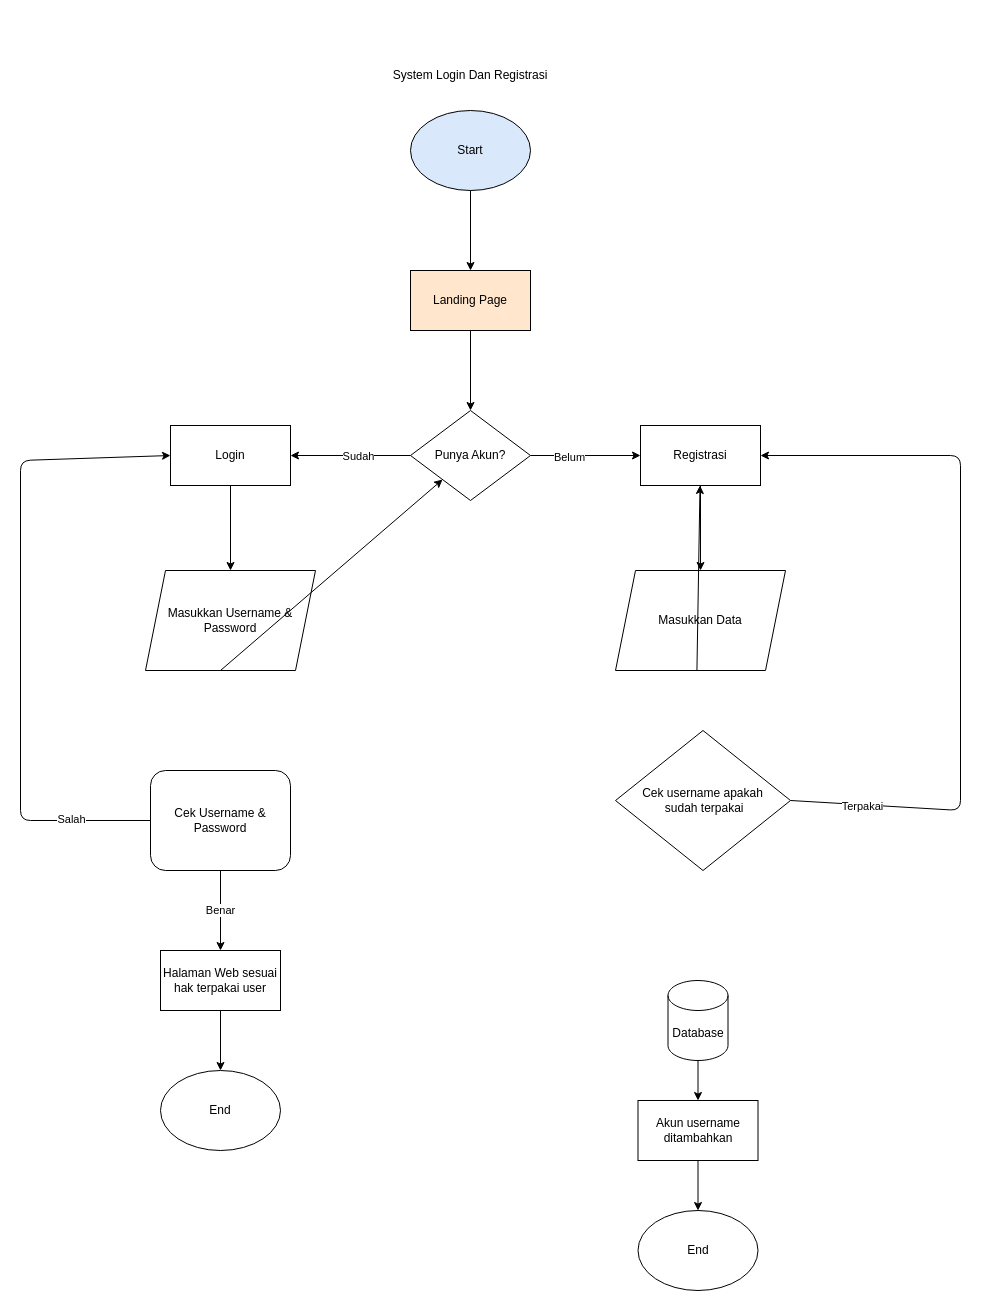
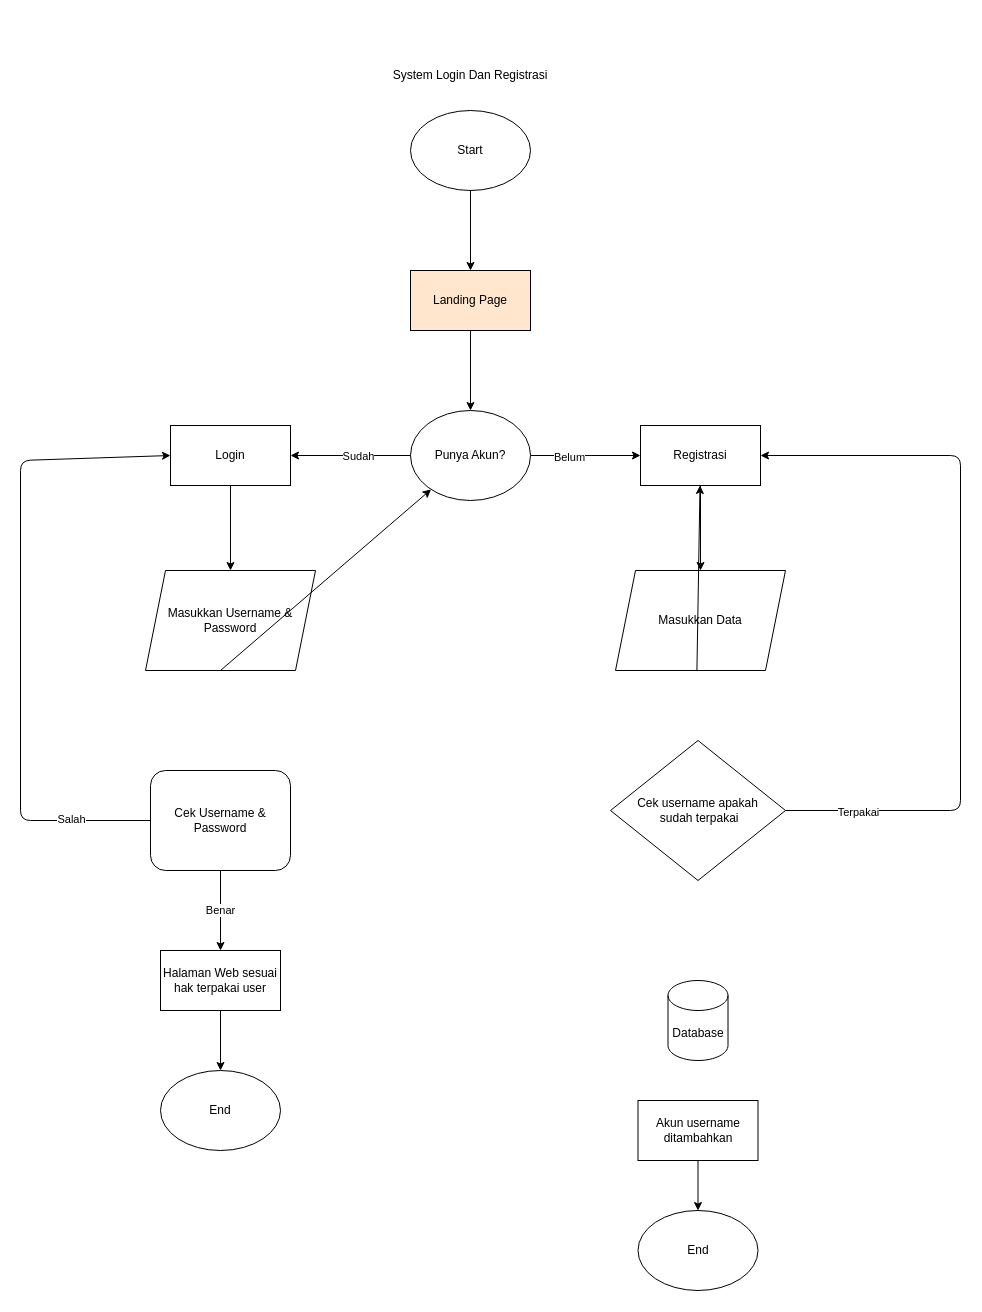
- <mxCell id="2" value="Start" style="ellipse;whiteSpace=wrap;html=1;fillColor=#dae8fc;" parent="1" vertex="1"><mxGeometry x="410" y="110" width="120" height="80" as="geometry" /></mxCell>
+ <mxCell id="2" value="Start" style="ellipse;whiteSpace=wrap;html=1;" parent="1" vertex="1"><mxGeometry x="410" y="110" width="120" height="80" as="geometry" /></mxCell>
- <mxCell id="3" value="Punya Akun?" style="rhombus;whiteSpace=wrap;html=1;" parent="1" vertex="1"><mxGeometry x="410" y="410" width="120" height="90" as="geometry" /></mxCell>
+ <mxCell id="3" value="Punya Akun?" style="ellipse;whiteSpace=wrap;html=1;" parent="1" vertex="1"><mxGeometry x="410" y="410" width="120" height="90" as="geometry" /></mxCell>
- <mxCell id="16" value="Cek username apakah&lt;br&gt;&amp;nbsp;sudah terpakai" style="rhombus;whiteSpace=wrap;html=1;" parent="1" vertex="1"><mxGeometry x="615" y="730" width="175" height="140" as="geometry" /></mxCell>
+ <mxCell id="16" value="Cek username apakah&lt;br&gt;&amp;nbsp;sudah terpakai" style="rhombus;whiteSpace=wrap;html=1;" parent="1" vertex="1"><mxGeometry x="610" y="740" width="175" height="140" as="geometry" /></mxCell>
- <mxCell id="34" value="" style="endArrow=classic;html=1;exitX=0.5;exitY=1;exitDx=0;exitDy=0;exitPerimeter=0;entryX=0.5;entryY=0;entryDx=0;entryDy=0;" edge="1" parent="1" source="33" target="28"><mxGeometry width="50" height="50" relative="1" as="geometry"><mxPoint x="600" y="1110" as="sourcePoint" /><mxPoint x="650" y="1060" as="targetPoint" /></mxGeometry></mxCell>
